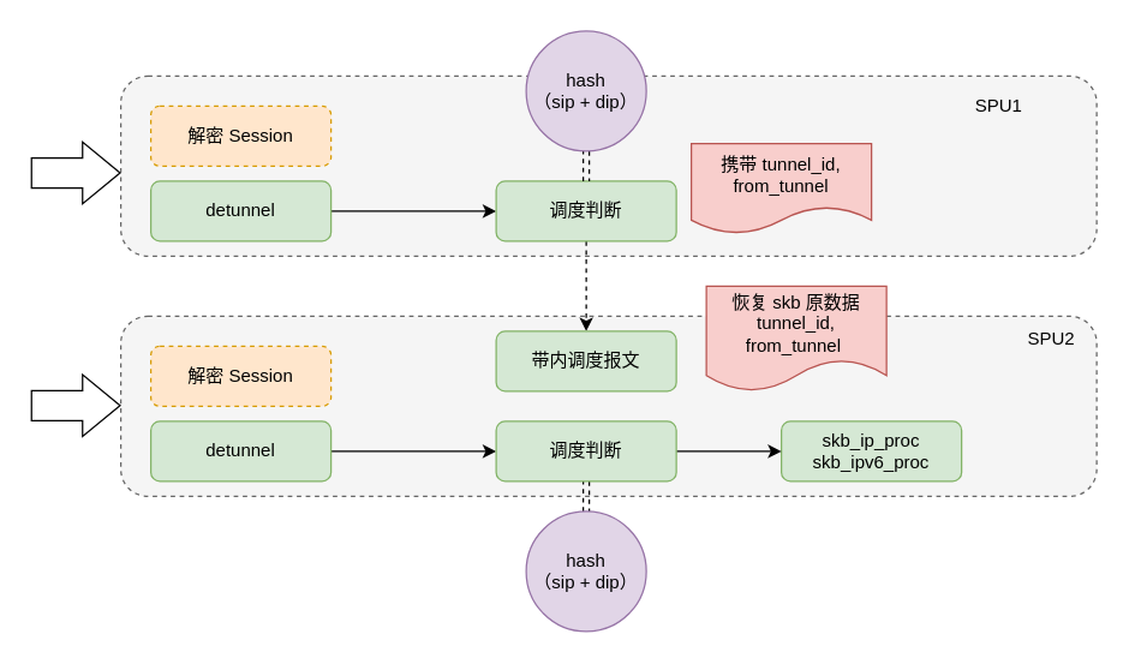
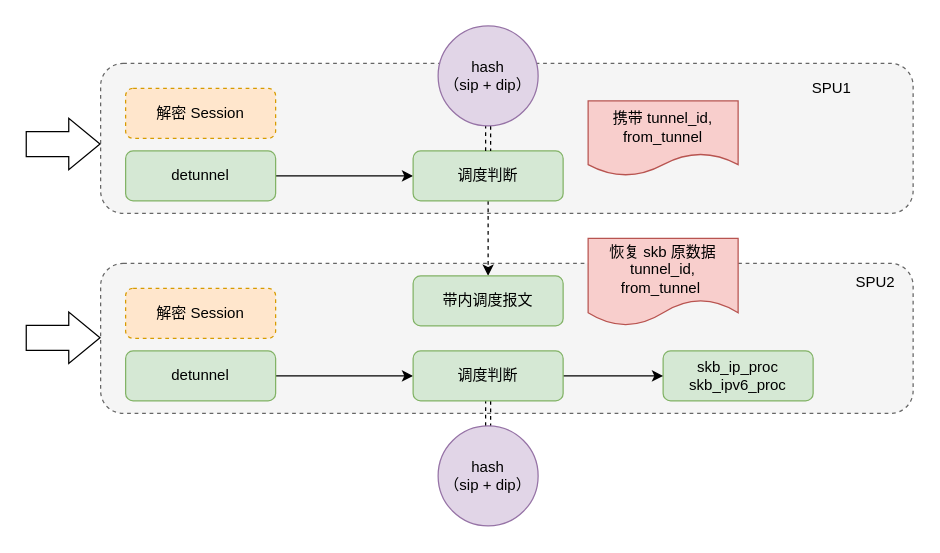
- <mxCell id="21" value="携带 tunnel_id, from_tunnel" style="shape=document;whiteSpace=wrap;html=1;boundedLbl=1;fillColor=#f8cecc;strokeColor=#b85450;" vertex="1" parent="1"><mxGeometry x="460" y="95" width="120" height="60" as="geometry" /></mxCell>
+ <mxCell id="21" value="携带 tunnel_id, from_tunnel" style="shape=document;whiteSpace=wrap;html=1;boundedLbl=1;fillColor=#f8cecc;strokeColor=#b85450;" vertex="1" parent="1"><mxGeometry x="470" y="80" width="120" height="60" as="geometry" /></mxCell>
- <mxCell id="9" value="skb_ip_proc&lt;br&gt;skb_ipv6_proc" style="rounded=1;whiteSpace=wrap;html=1;fillColor=#d5e8d4;strokeColor=#82b366;" vertex="1" parent="1"><mxGeometry x="520" y="280" width="120" height="40" as="geometry" /></mxCell>
+ <mxCell id="9" value="skb_ip_proc&lt;br&gt;skb_ipv6_proc" style="rounded=1;whiteSpace=wrap;html=1;fillColor=#d5e8d4;strokeColor=#82b366;" vertex="1" parent="1"><mxGeometry x="530" y="280" width="120" height="40" as="geometry" /></mxCell>
